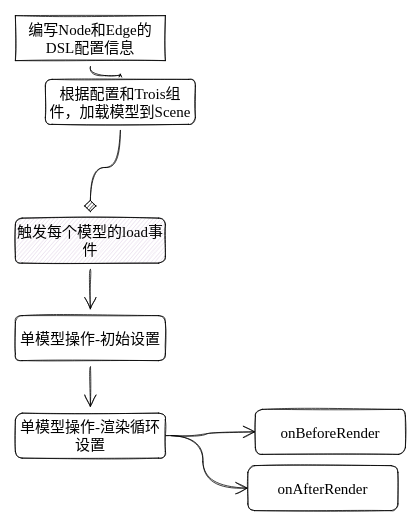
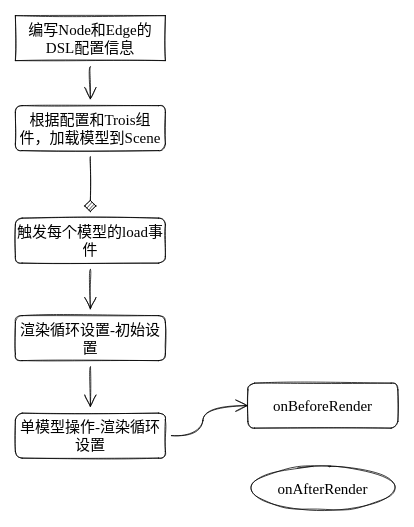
- <mxCell id="5" value="根据配置和Trois组件，加载模型到Scene" style="rounded=1;whiteSpace=wrap;html=1;sketch=1;hachureGap=4;fontFamily=Architects Daughter;fontSource=https%3A%2F%2Ffonts.googleapis.com%2Fcss%3Ffamily%3DArchitects%2BDaughter;fontSize=20;" vertex="1" parent="1"><mxGeometry x="60" y="105" width="200" height="60" as="geometry" /></mxCell>
+ <mxCell id="5" value="根据配置和Trois组件，加载模型到Scene" style="rounded=1;whiteSpace=wrap;html=1;sketch=1;hachureGap=4;fontFamily=Architects Daughter;fontSource=https%3A%2F%2Ffonts.googleapis.com%2Fcss%3Ffamily%3DArchitects%2BDaughter;fontSize=20;" vertex="1" parent="1"><mxGeometry x="20" y="140" width="200" height="60" as="geometry" /></mxCell>
- <mxCell id="7" value="触发每个模型的load事件" style="rounded=1;whiteSpace=wrap;html=1;sketch=1;hachureGap=4;fontFamily=Architects Daughter;fontSource=https%3A%2F%2Ffonts.googleapis.com%2Fcss%3Ffamily%3DArchitects%2BDaughter;fontSize=20;fillColor=#e1d5e7;" vertex="1" parent="1"><mxGeometry x="20" y="290" width="200" height="60" as="geometry" /></mxCell>
+ <mxCell id="7" value="触发每个模型的load事件" style="rounded=1;whiteSpace=wrap;html=1;sketch=1;hachureGap=4;fontFamily=Architects Daughter;fontSource=https%3A%2F%2Ffonts.googleapis.com%2Fcss%3Ffamily%3DArchitects%2BDaughter;fontSize=20;" vertex="1" parent="1"><mxGeometry x="20" y="290" width="200" height="60" as="geometry" /></mxCell>
- <mxCell id="9" value="单模型操作-初始设置" style="rounded=1;whiteSpace=wrap;html=1;sketch=1;hachureGap=4;fontFamily=Architects Daughter;fontSource=https%3A%2F%2Ffonts.googleapis.com%2Fcss%3Ffamily%3DArchitects%2BDaughter;fontSize=20;" vertex="1" parent="1"><mxGeometry x="20" y="420" width="200" height="60" as="geometry" /></mxCell>
+ <mxCell id="9" value="渲染循环设置-初始设置" style="rounded=1;whiteSpace=wrap;html=1;sketch=1;hachureGap=4;fontFamily=Architects Daughter;fontSource=https%3A%2F%2Ffonts.googleapis.com%2Fcss%3Ffamily%3DArchitects%2BDaughter;fontSize=20;" vertex="1" parent="1"><mxGeometry x="20" y="420" width="200" height="60" as="geometry" /></mxCell>
- <mxCell id="13" value="onBeforeRender" style="rounded=1;whiteSpace=wrap;html=1;sketch=1;hachureGap=4;fontFamily=Architects Daughter;fontSource=https%3A%2F%2Ffonts.googleapis.com%2Fcss%3Ffamily%3DArchitects%2BDaughter;fontSize=20;" vertex="1" parent="1"><mxGeometry x="340" y="545" width="200" height="60" as="geometry" /></mxCell>
+ <mxCell id="13" value="onBeforeRender" style="rounded=1;whiteSpace=wrap;html=1;sketch=1;hachureGap=4;fontFamily=Architects Daughter;fontSource=https%3A%2F%2Ffonts.googleapis.com%2Fcss%3Ffamily%3DArchitects%2BDaughter;fontSize=20;" vertex="1" parent="1"><mxGeometry x="330" y="510" width="200" height="60" as="geometry" /></mxCell>
- <mxCell id="11" style="edgeStyle=orthogonalEdgeStyle;curved=1;rounded=0;sketch=1;hachureGap=4;orthogonalLoop=1;jettySize=auto;html=1;exitX=1;exitY=0.5;exitDx=0;exitDy=0;entryX=0;entryY=0.5;entryDx=0;entryDy=0;fontFamily=Architects Daughter;fontSource=https%3A%2F%2Ffonts.googleapis.com%2Fcss%3Ffamily%3DArchitects%2BDaughter;fontSize=16;endArrow=open;startSize=14;endSize=14;sourcePerimeterSpacing=8;targetPerimeterSpacing=8;" edge="1" parent="1" source="12" target="14"><mxGeometry relative="1" as="geometry" /></mxCell>
- <mxCell id="14" value="onAfterRender" style="rounded=1;whiteSpace=wrap;html=1;sketch=1;hachureGap=4;fontFamily=Architects Daughter;fontSource=https%3A%2F%2Ffonts.googleapis.com%2Fcss%3Ffamily%3DArchitects%2BDaughter;fontSize=20;" vertex="1" parent="1"><mxGeometry x="330" y="620" width="200" height="60" as="geometry" /></mxCell>
+ <mxCell id="14" value="onAfterRender" style="ellipse;whiteSpace=wrap;html=1;sketch=1;hachureGap=4;fontFamily=Architects Daughter;fontSource=https%3A%2F%2Ffonts.googleapis.com%2Fcss%3Ffamily%3DArchitects%2BDaughter;fontSize=20;" vertex="1" parent="1"><mxGeometry x="330" y="620" width="200" height="60" as="geometry" /></mxCell>
